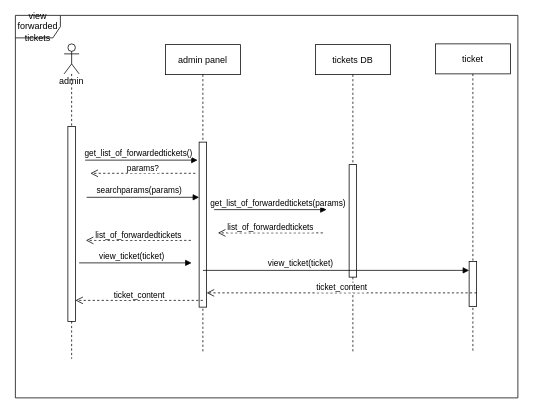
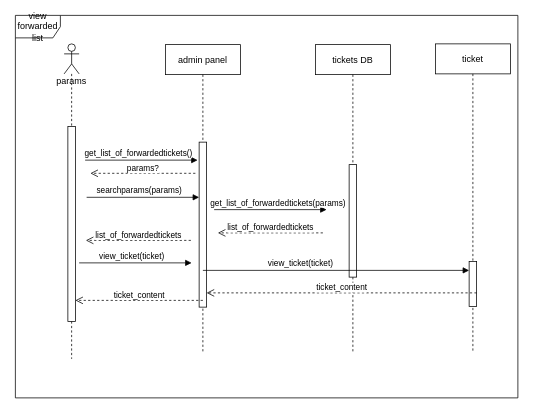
- <mxCell id="2" value="view forwarded tickets" style="shape=umlFrame;whiteSpace=wrap;html=1;fillColor=none;gradientColor=none;" parent="1" vertex="1"><mxGeometry x="20" y="20" width="670" height="510" as="geometry" /></mxCell>
+ <mxCell id="2" value="view forwarded list" style="shape=umlFrame;whiteSpace=wrap;html=1;fillColor=none;gradientColor=none;" parent="1" vertex="1"><mxGeometry x="20" y="20" width="670" height="510" as="geometry" /></mxCell>
- <mxCell id="3" value="admin" style="shape=umlLifeline;participant=umlActor;perimeter=lifelinePerimeter;whiteSpace=wrap;html=1;container=1;collapsible=0;recursiveResize=0;verticalAlign=top;spacingTop=36;outlineConnect=0;" parent="1" vertex="1"><mxGeometry x="85" y="58" width="20" height="420" as="geometry" /></mxCell>
+ <mxCell id="3" value="params" style="shape=umlLifeline;participant=umlActor;perimeter=lifelinePerimeter;whiteSpace=wrap;html=1;container=1;collapsible=0;recursiveResize=0;verticalAlign=top;spacingTop=36;outlineConnect=0;" parent="1" vertex="1"><mxGeometry x="85" y="58" width="20" height="420" as="geometry" /></mxCell>
